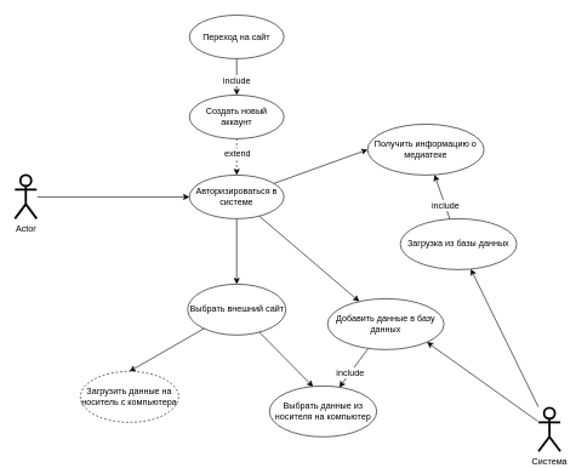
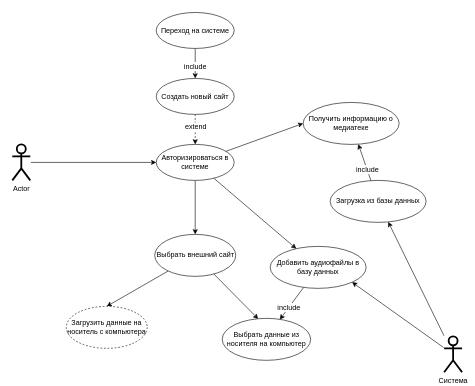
- <mxCell id="16" value="Переход на сайт" style="ellipse;whiteSpace=wrap;html=1;strokeWidth=1;" vertex="1" parent="1"><mxGeometry x="260" y="20" width="130" height="60" as="geometry" /></mxCell>
+ <mxCell id="16" value="Переход на системе" style="ellipse;whiteSpace=wrap;html=1;strokeWidth=1;" vertex="1" parent="1"><mxGeometry x="260" y="20" width="130" height="60" as="geometry" /></mxCell>
- <mxCell id="10" value="Создать новый аккаунт" style="ellipse;whiteSpace=wrap;html=1;strokeWidth=1;" vertex="1" parent="1"><mxGeometry x="260" y="130" width="130" height="60" as="geometry" /></mxCell>
+ <mxCell id="10" value="Создать новый сайт" style="ellipse;whiteSpace=wrap;html=1;strokeWidth=1;" vertex="1" parent="1"><mxGeometry x="260" y="130" width="130" height="60" as="geometry" /></mxCell>
- <mxCell id="13" value="Добавить данные в базу данных" style="ellipse;whiteSpace=wrap;html=1;strokeWidth=1;" vertex="1" parent="1"><mxGeometry x="450" y="410" width="160" height="70" as="geometry" /></mxCell>
+ <mxCell id="13" value="Добавить аудиофайлы в базу данных" style="ellipse;whiteSpace=wrap;html=1;strokeWidth=1;" vertex="1" parent="1"><mxGeometry x="450" y="410" width="160" height="70" as="geometry" /></mxCell>
